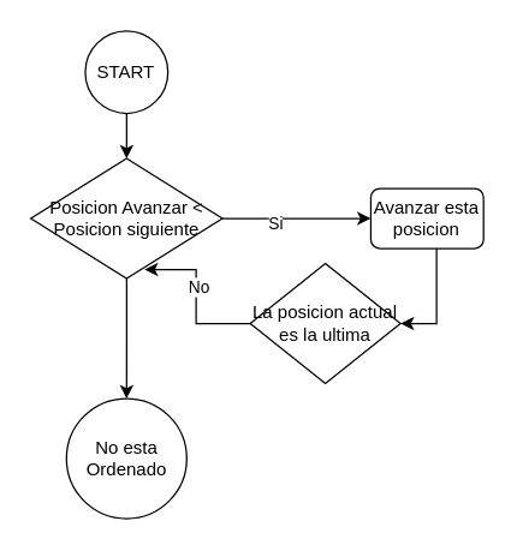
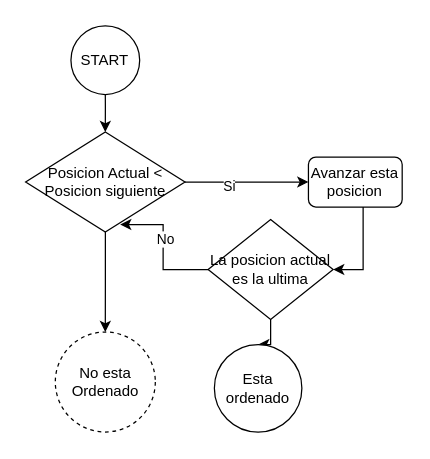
- <mxCell id="7" value="Posicion Avanzar &amp;lt; Posicion siguiente" style="rhombus;whiteSpace=wrap;html=1;" vertex="1" parent="1"><mxGeometry x="20" y="105" width="127.5" height="80" as="geometry" /></mxCell>
+ <mxCell id="7" value="Posicion Actual &amp;lt; Posicion siguiente" style="rhombus;whiteSpace=wrap;html=1;" vertex="1" parent="1"><mxGeometry x="20" y="105" width="127.5" height="80" as="geometry" /></mxCell>
+ <mxCell id="13" style="edgeStyle=orthogonalEdgeStyle;rounded=0;orthogonalLoop=1;jettySize=auto;html=1;entryX=0.5;entryY=0;entryDx=0;entryDy=0;" edge="1" parent="1" source="14" target="15"><mxGeometry relative="1" as="geometry"><mxPoint x="206" y="285" as="targetPoint" /></mxGeometry></mxCell>
- <mxCell id="10" value="No esta Ordenado" style="ellipse;whiteSpace=wrap;html=1;aspect=fixed;" vertex="1" parent="1"><mxGeometry x="43.75" y="265" width="80" height="80" as="geometry" /></mxCell>
+ <mxCell id="10" value="No esta Ordenado" style="ellipse;whiteSpace=wrap;html=1;aspect=fixed;dashed=1;" vertex="1" parent="1"><mxGeometry x="43.75" y="265" width="80" height="80" as="geometry" /></mxCell>
+ <mxCell id="15" value="Esta ordenado" style="ellipse;whiteSpace=wrap;html=1;aspect=fixed;" vertex="1" parent="1"><mxGeometry x="171" y="275" width="70" height="70" as="geometry" /></mxCell>
